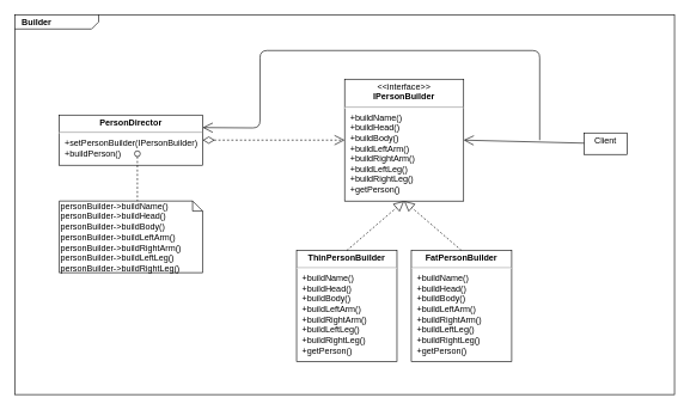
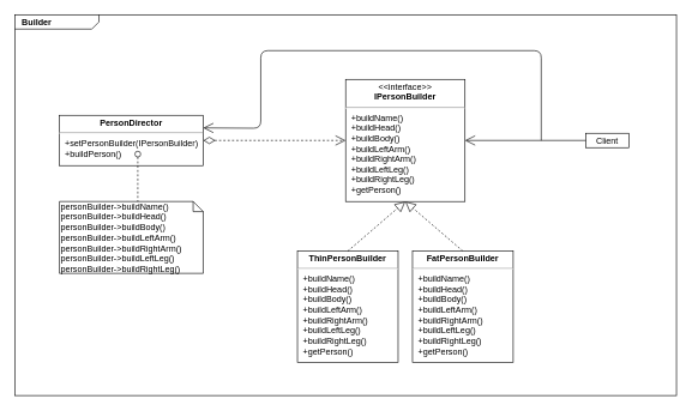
- <mxCell id="7" value="&lt;p style=&quot;margin: 0px ; margin-top: 4px ; text-align: center&quot;&gt;&lt;span&gt;Client&lt;/span&gt;&lt;br&gt;&lt;/p&gt;" style="shape=rect;html=1;overflow=fill;whiteSpace=wrap;" parent="1" vertex="1"><mxGeometry x="814" y="185" width="60" height="30" as="geometry" /></mxCell>
+ <mxCell id="7" value="&lt;p style=&quot;margin: 0px ; margin-top: 4px ; text-align: center&quot;&gt;&lt;span&gt;Client&lt;/span&gt;&lt;br&gt;&lt;/p&gt;" style="shape=rect;html=1;overflow=fill;whiteSpace=wrap;" parent="1" vertex="1"><mxGeometry x="814" y="185" width="60" height="20" as="geometry" /></mxCell>
